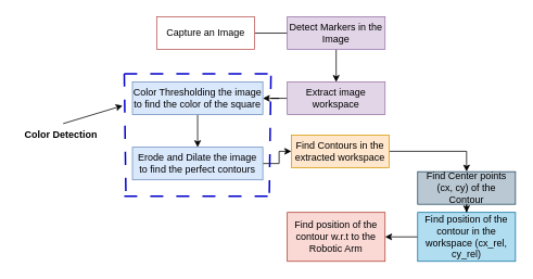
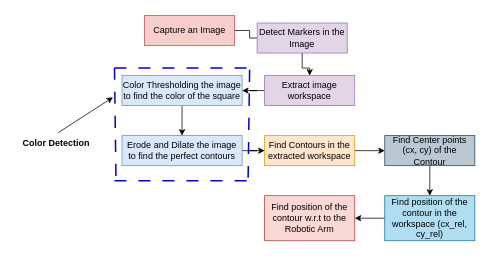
- <mxCell id="3" value="Capture an Image" style="rounded=0;whiteSpace=wrap;html=1;fillColor=#ffffff;strokeColor=#b85450;" vertex="1" parent="1"><mxGeometry x="192" y="20" width="120" height="40" as="geometry" /></mxCell>
+ <mxCell id="3" value="Capture an Image" style="rounded=0;whiteSpace=wrap;html=1;fillColor=#f8cecc;strokeColor=#b85450;" vertex="1" parent="1"><mxGeometry x="192" y="20" width="120" height="40" as="geometry" /></mxCell>
- <mxCell id="5" value="Detect Markers in the Image" style="rounded=0;whiteSpace=wrap;html=1;fillColor=#e1d5e7;strokeColor=#9673a6;" vertex="1" parent="1"><mxGeometry x="352" y="20" width="120" height="40" as="geometry" /></mxCell>
+ <mxCell id="5" value="Detect Markers in the Image" style="rounded=0;whiteSpace=wrap;html=1;fillColor=#e1d5e7;strokeColor=#9673a6;" vertex="1" parent="1"><mxGeometry x="342" y="30" width="120" height="40" as="geometry" /></mxCell>
- <mxCell id="27" value="&lt;b&gt;Color Detection&lt;/b&gt;" style="text;html=1;align=center;verticalAlign=middle;resizable=0;points=[];autosize=1;strokeColor=none;fillColor=none;" vertex="1" parent="1"><mxGeometry x="20" y="152" width="107" height="26" as="geometry" /></mxCell>
+ <mxCell id="27" value="&lt;b&gt;Color Detection&lt;/b&gt;" style="text;html=1;align=center;verticalAlign=middle;resizable=0;points=[];autosize=1;strokeColor=none;fillColor=none;" vertex="1" parent="1"><mxGeometry x="20" y="177" width="107" height="26" as="geometry" /></mxCell>
- <mxCell id="9" value="Find Contours in the extracted workspace" style="rounded=0;whiteSpace=wrap;html=1;fillColor=#ffe6cc;strokeColor=#d79b00;" vertex="1" parent="1"><mxGeometry x="357" y="165" width="120" height="40" as="geometry" /></mxCell>
+ <mxCell id="9" value="Find Contours in the extracted workspace" style="rounded=0;whiteSpace=wrap;html=1;fillColor=#ffe6cc;strokeColor=#d79b00;" vertex="1" parent="1"><mxGeometry x="352" y="180" width="120" height="40" as="geometry" /></mxCell>
- <mxCell id="11" value="Find Center points (cx, cy) of the Contour" style="rounded=0;whiteSpace=wrap;html=1;fillColor=#bac8d3;strokeColor=#23445d;" vertex="1" parent="1"><mxGeometry x="512" y="210" width="120" height="40" as="geometry" /></mxCell>
+ <mxCell id="11" value="Find Center points (cx, cy) of the Contour" style="rounded=0;whiteSpace=wrap;html=1;fillColor=#bac8d3;strokeColor=#23445d;" vertex="1" parent="1"><mxGeometry x="512" y="180" width="120" height="40" as="geometry" /></mxCell>
